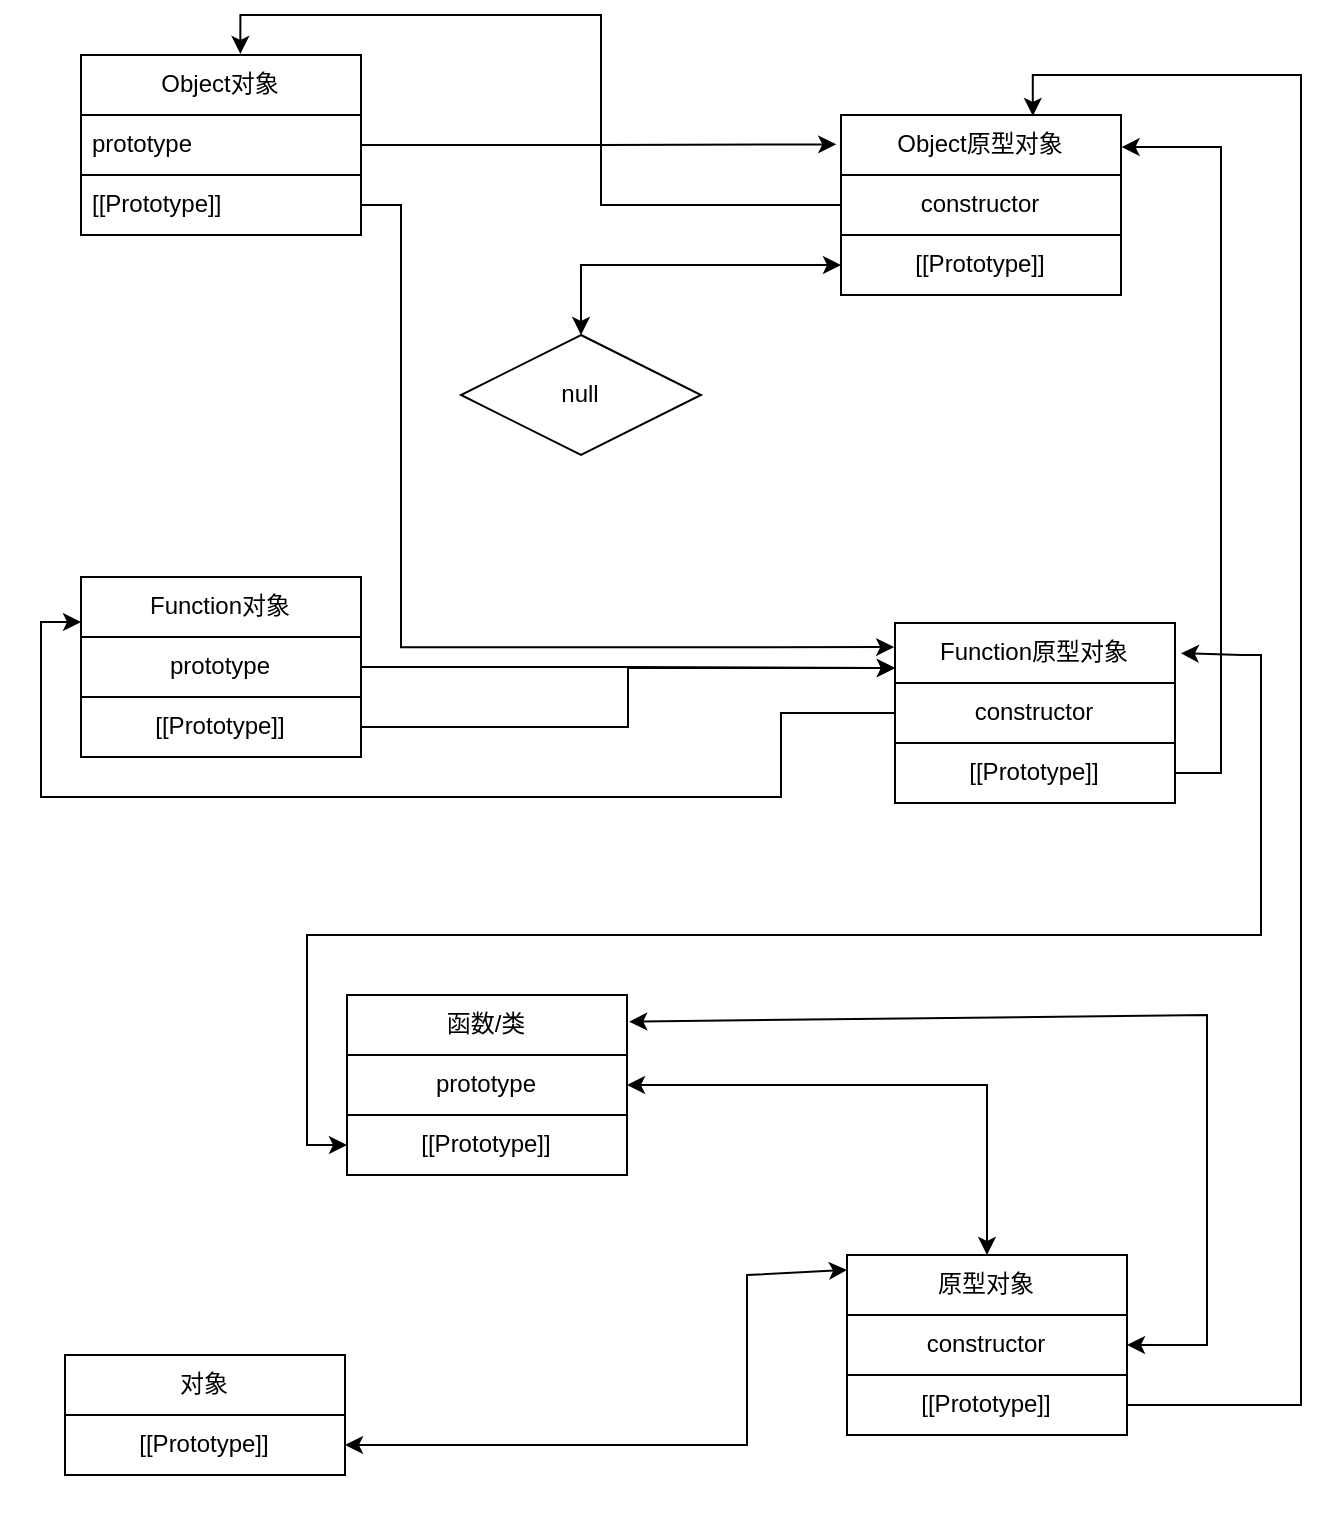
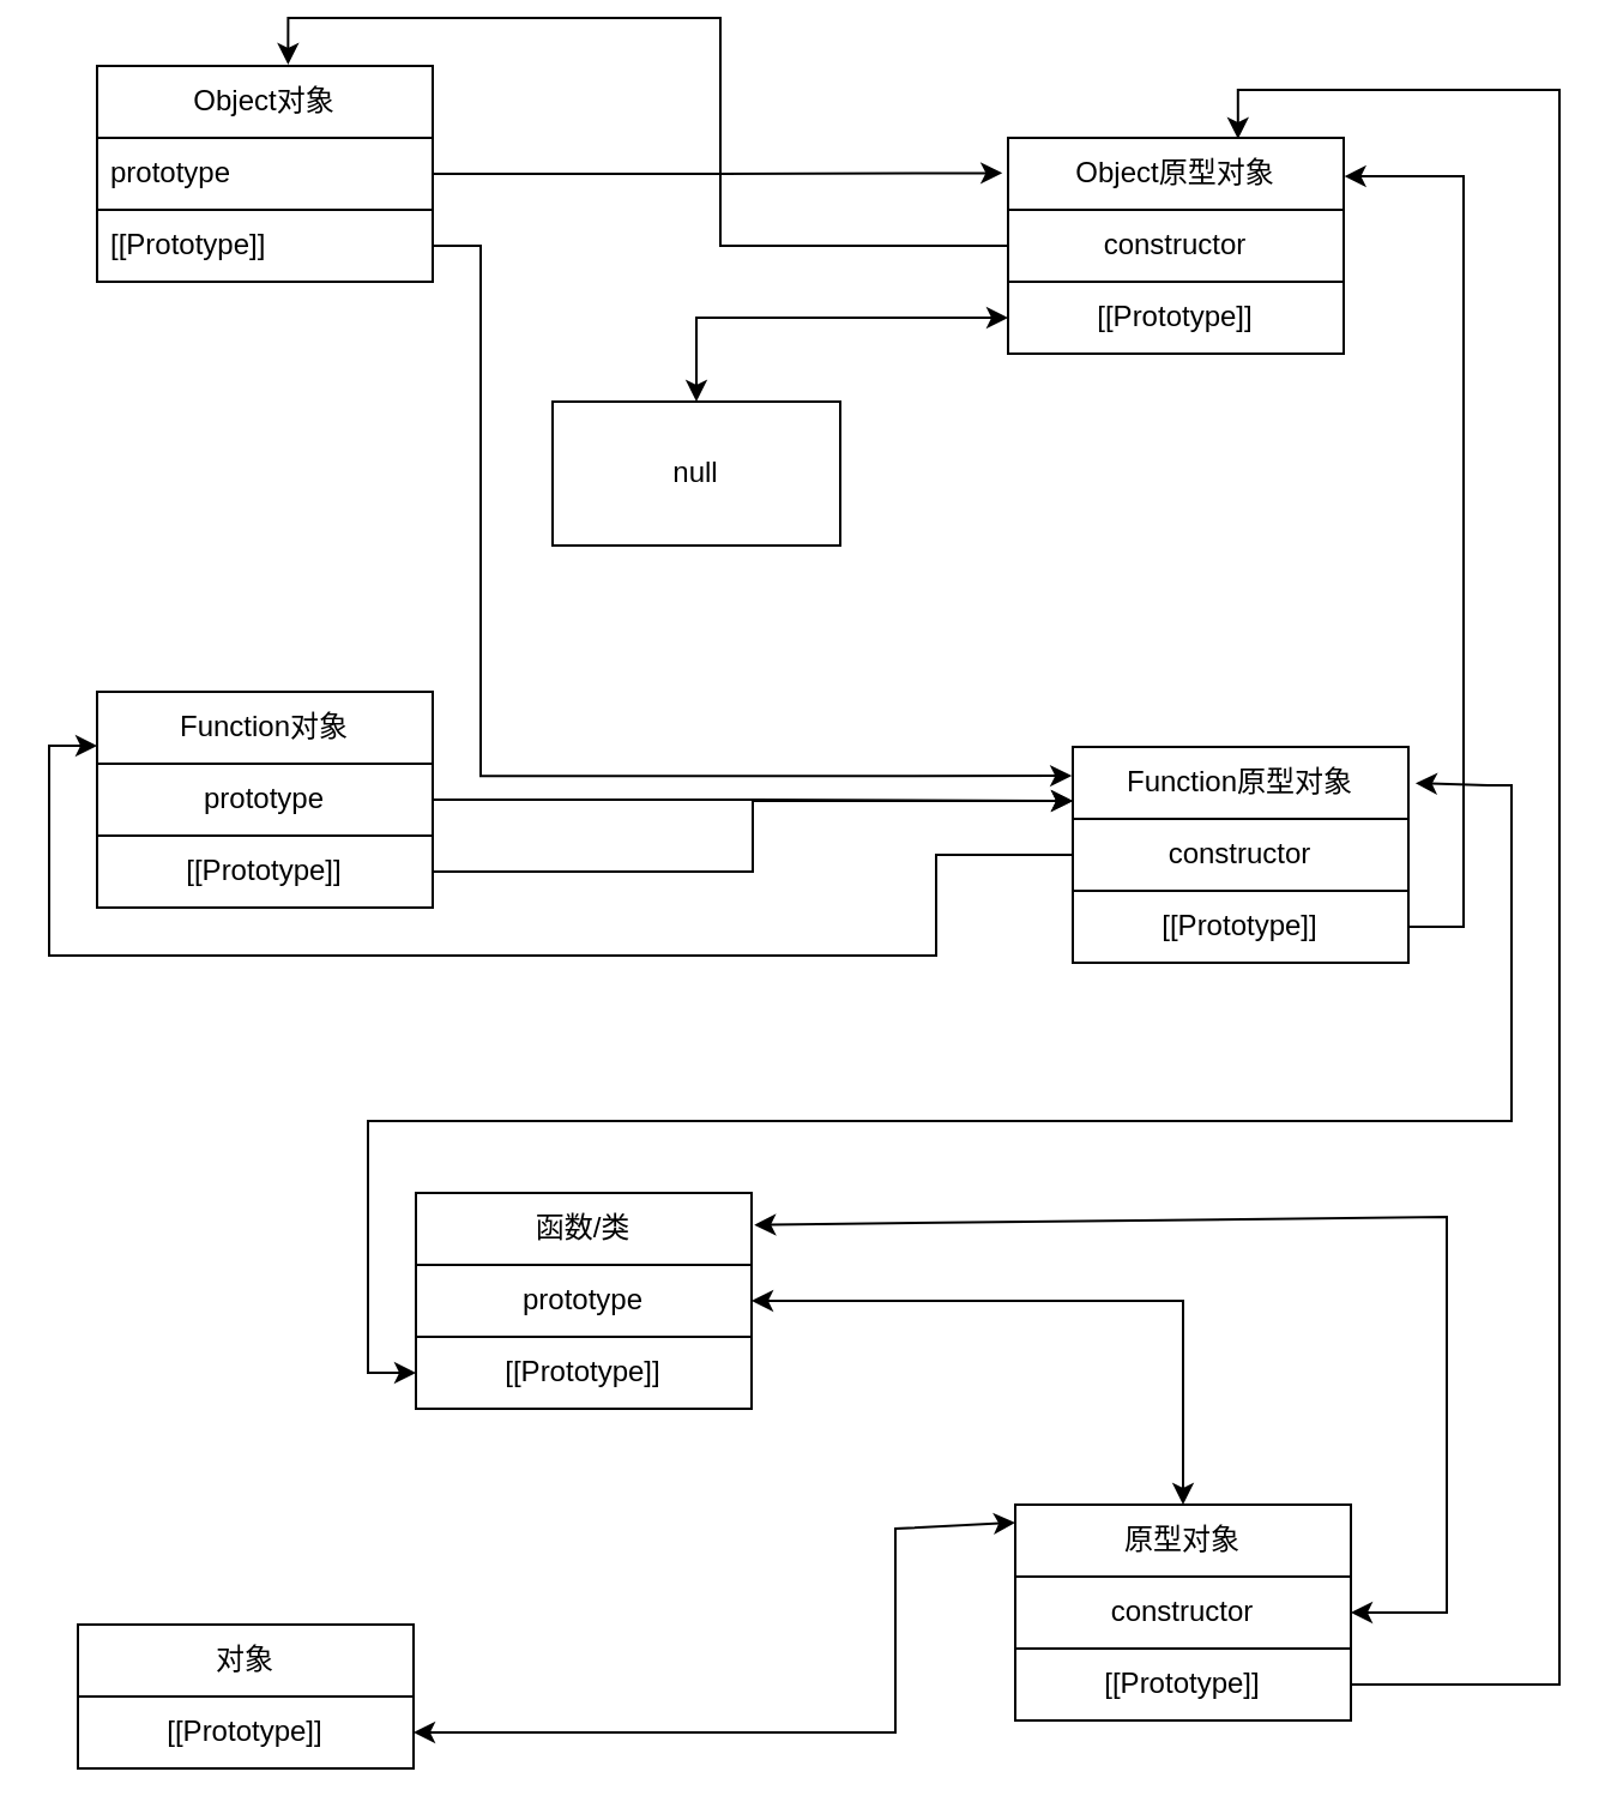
- <mxCell id="29" value="null" style="rhombus;whiteSpace=wrap;html=1;" vertex="1" parent="1"><mxGeometry x="230" y="160" width="120" height="60" as="geometry" /></mxCell>
+ <mxCell id="29" value="null" style="rounded=0;whiteSpace=wrap;html=1;" vertex="1" parent="1"><mxGeometry x="230" y="160" width="120" height="60" as="geometry" /></mxCell>
